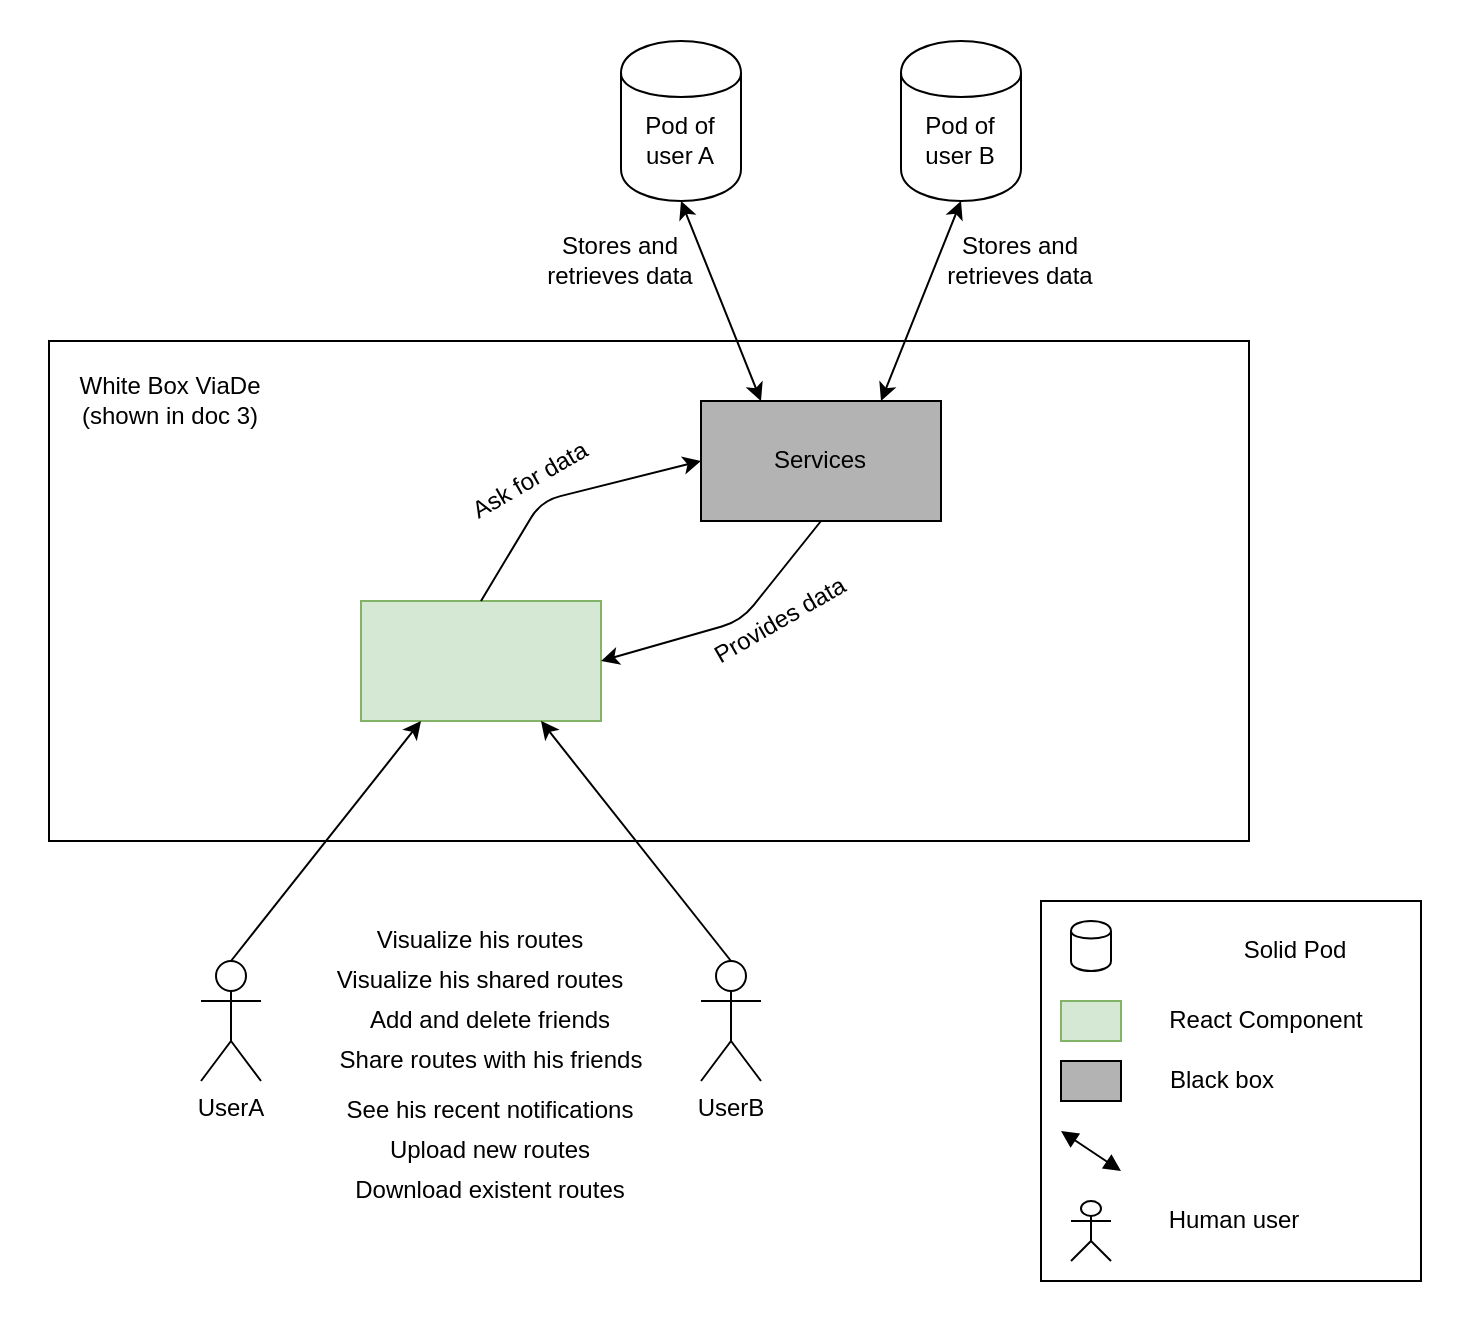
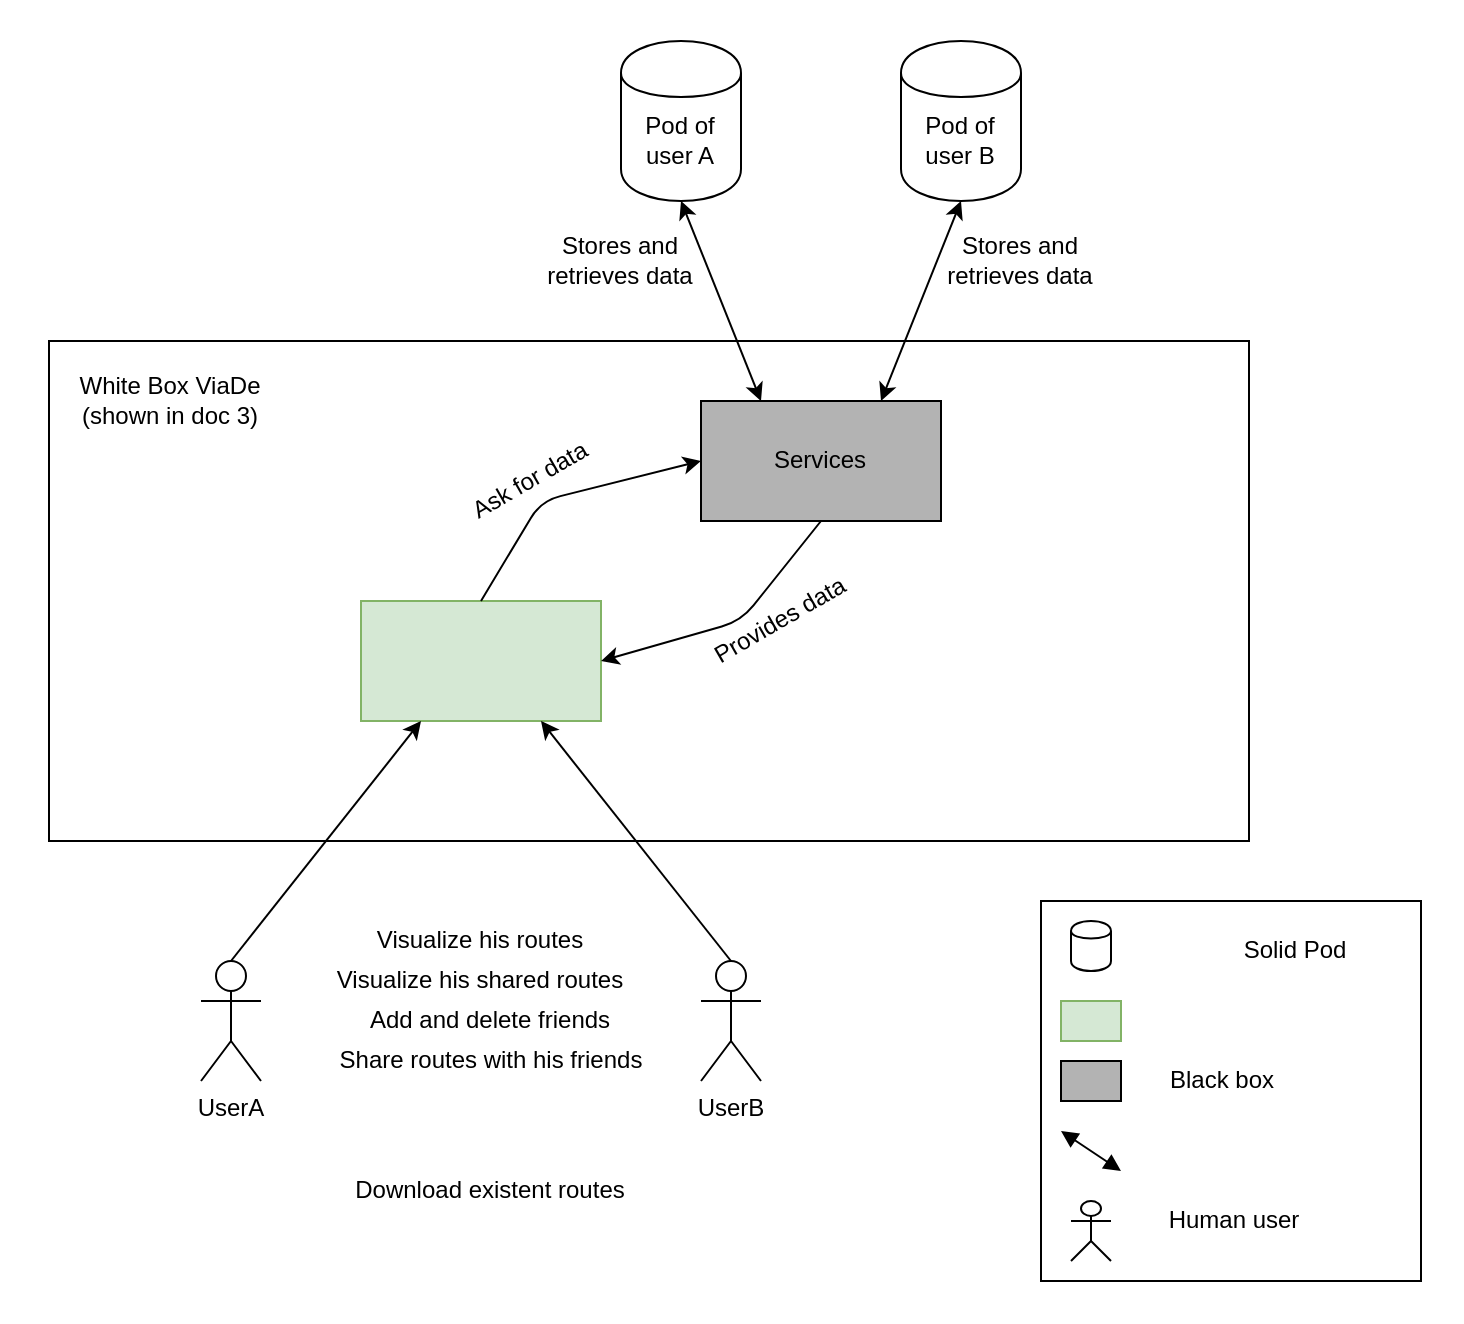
- <mxCell id="32" value="React Component" style="text;html=1;strokeColor=none;fillColor=none;align=center;verticalAlign=middle;whiteSpace=wrap;rounded=0;" vertex="1" parent="1"><mxGeometry x="576.25" y="500" width="113.75" height="20" as="geometry" /></mxCell>
- <mxCell id="25" value="See his recent notifications" style="text;html=1;strokeColor=none;fillColor=none;align=center;verticalAlign=middle;whiteSpace=wrap;rounded=0;" parent="1" vertex="1"><mxGeometry x="170" y="545" width="150" height="20" as="geometry" /></mxCell>
- <mxCell id="26" value="Upload new routes" style="text;html=1;strokeColor=none;fillColor=none;align=center;verticalAlign=middle;whiteSpace=wrap;rounded=0;" parent="1" vertex="1"><mxGeometry x="170" y="565" width="150" height="20" as="geometry" /></mxCell>
